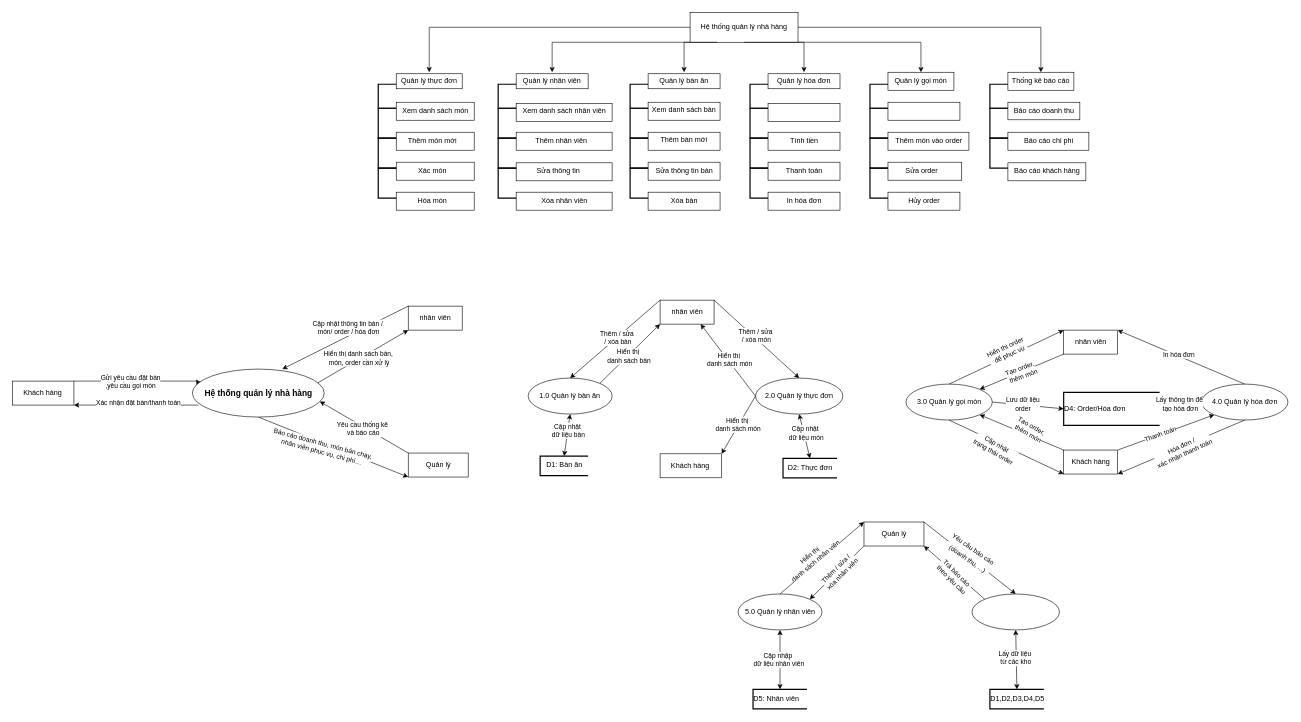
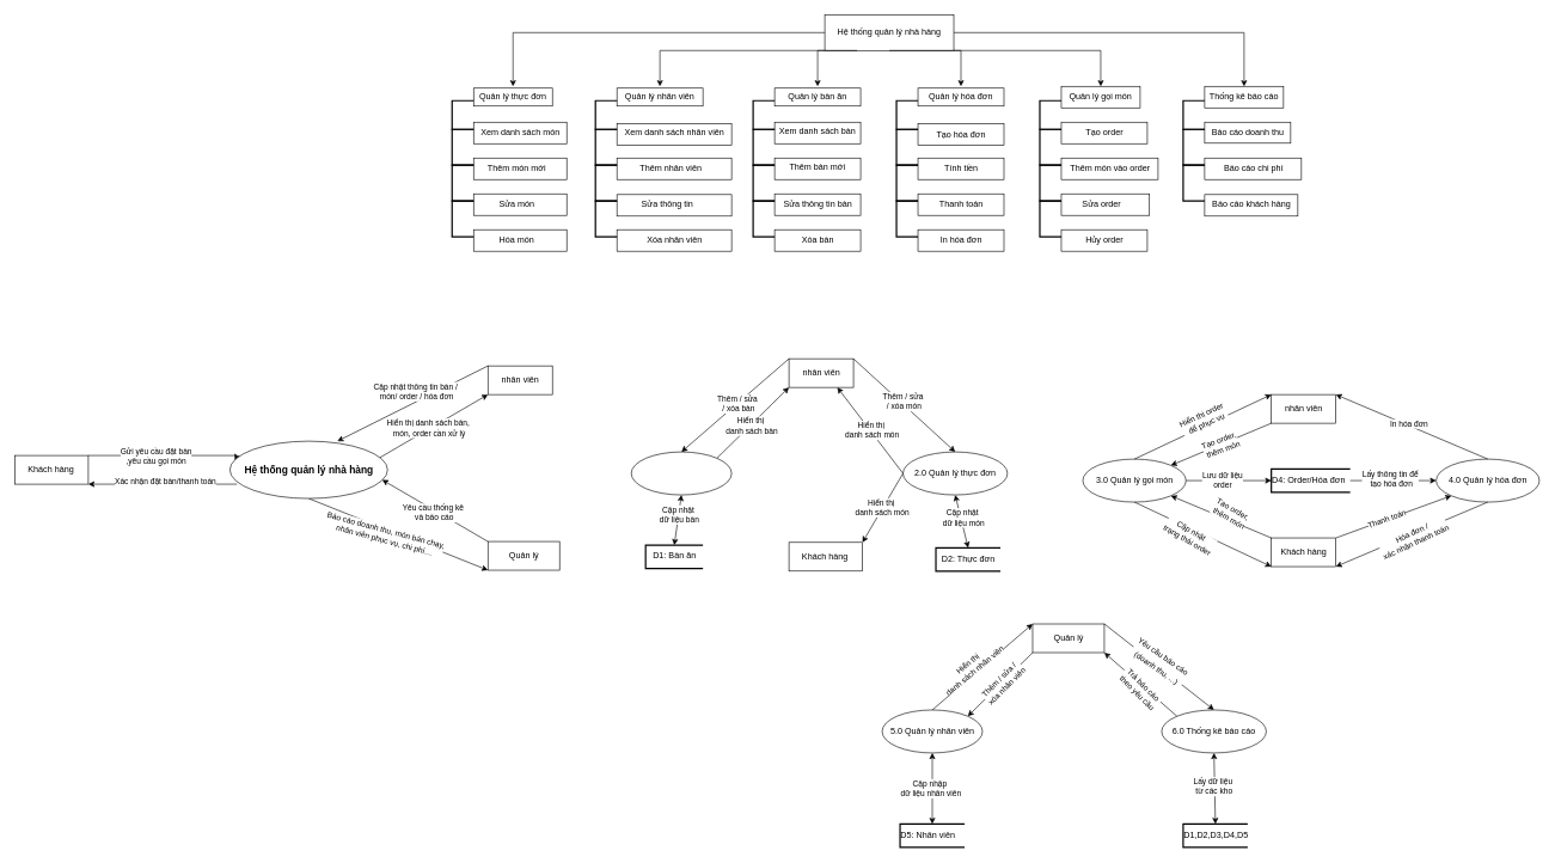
+ <mxCell id="83" value="Tạo order" style="text;html=1;align=center;verticalAlign=middle;resizable=0;points=[];autosize=1;strokeColor=none;fillColor=none;spacing=1;" parent="81" vertex="1"><mxGeometry x="25" width="70" height="30" as="geometry" /></mxCell>
+ <mxCell id="62" value="Tạo hóa đơn" style="text;html=1;align=center;verticalAlign=middle;resizable=0;points=[];autosize=1;strokeColor=none;fillColor=none;spacing=1;" parent="60" vertex="1"><mxGeometry x="15" width="90" height="30" as="geometry" /></mxCell>
- <mxCell id="44" value="Xác món" style="text;html=1;align=center;verticalAlign=middle;resizable=0;points=[];autosize=1;strokeColor=none;fillColor=none;container=1;spacing=1;" parent="42" vertex="1"><mxGeometry x="25" width="70" height="30" as="geometry" /></mxCell>
+ <mxCell id="44" value="Sửa món" style="text;html=1;align=center;verticalAlign=middle;resizable=0;points=[];autosize=1;strokeColor=none;fillColor=none;container=1;spacing=1;" parent="42" vertex="1"><mxGeometry x="25" width="70" height="30" as="geometry" /></mxCell>
- <mxCell id="155" value="1.0 Quản lý bàn ăn" style="text;html=1;align=center;verticalAlign=middle;whiteSpace=wrap;rounded=0;spacing=1;" vertex="1" parent="153"><mxGeometry x="15.41" y="15" width="109.17" height="30" as="geometry" /></mxCell>
- <mxCell id="197" value="D4: Order/Hóa đơn" style="strokeWidth=2;html=1;shape=mxgraph.flowchart.annotation_1;align=left;pointerEvents=1;container=0;spacing=1;" vertex="1" parent="182"><mxGeometry x="263" y="103.75" width="160" height="55" as="geometry" /></mxCell>
+ <mxCell id="197" value="D4: Order/Hóa đơn" style="strokeWidth=2;html=1;shape=mxgraph.flowchart.annotation_1;align=left;pointerEvents=1;container=0;spacing=1;" vertex="1" parent="182"><mxGeometry x="263" y="103.75" width="110" height="32.5" as="geometry" /></mxCell>
+ <mxCell id="220" value="6.0 Thống kê báo cáo" style="text;html=1;align=center;verticalAlign=middle;whiteSpace=wrap;rounded=0;container=0;spacing=1;" vertex="1" parent="218"><mxGeometry x="13" y="15" width="120" height="30" as="geometry" /></mxCell>
